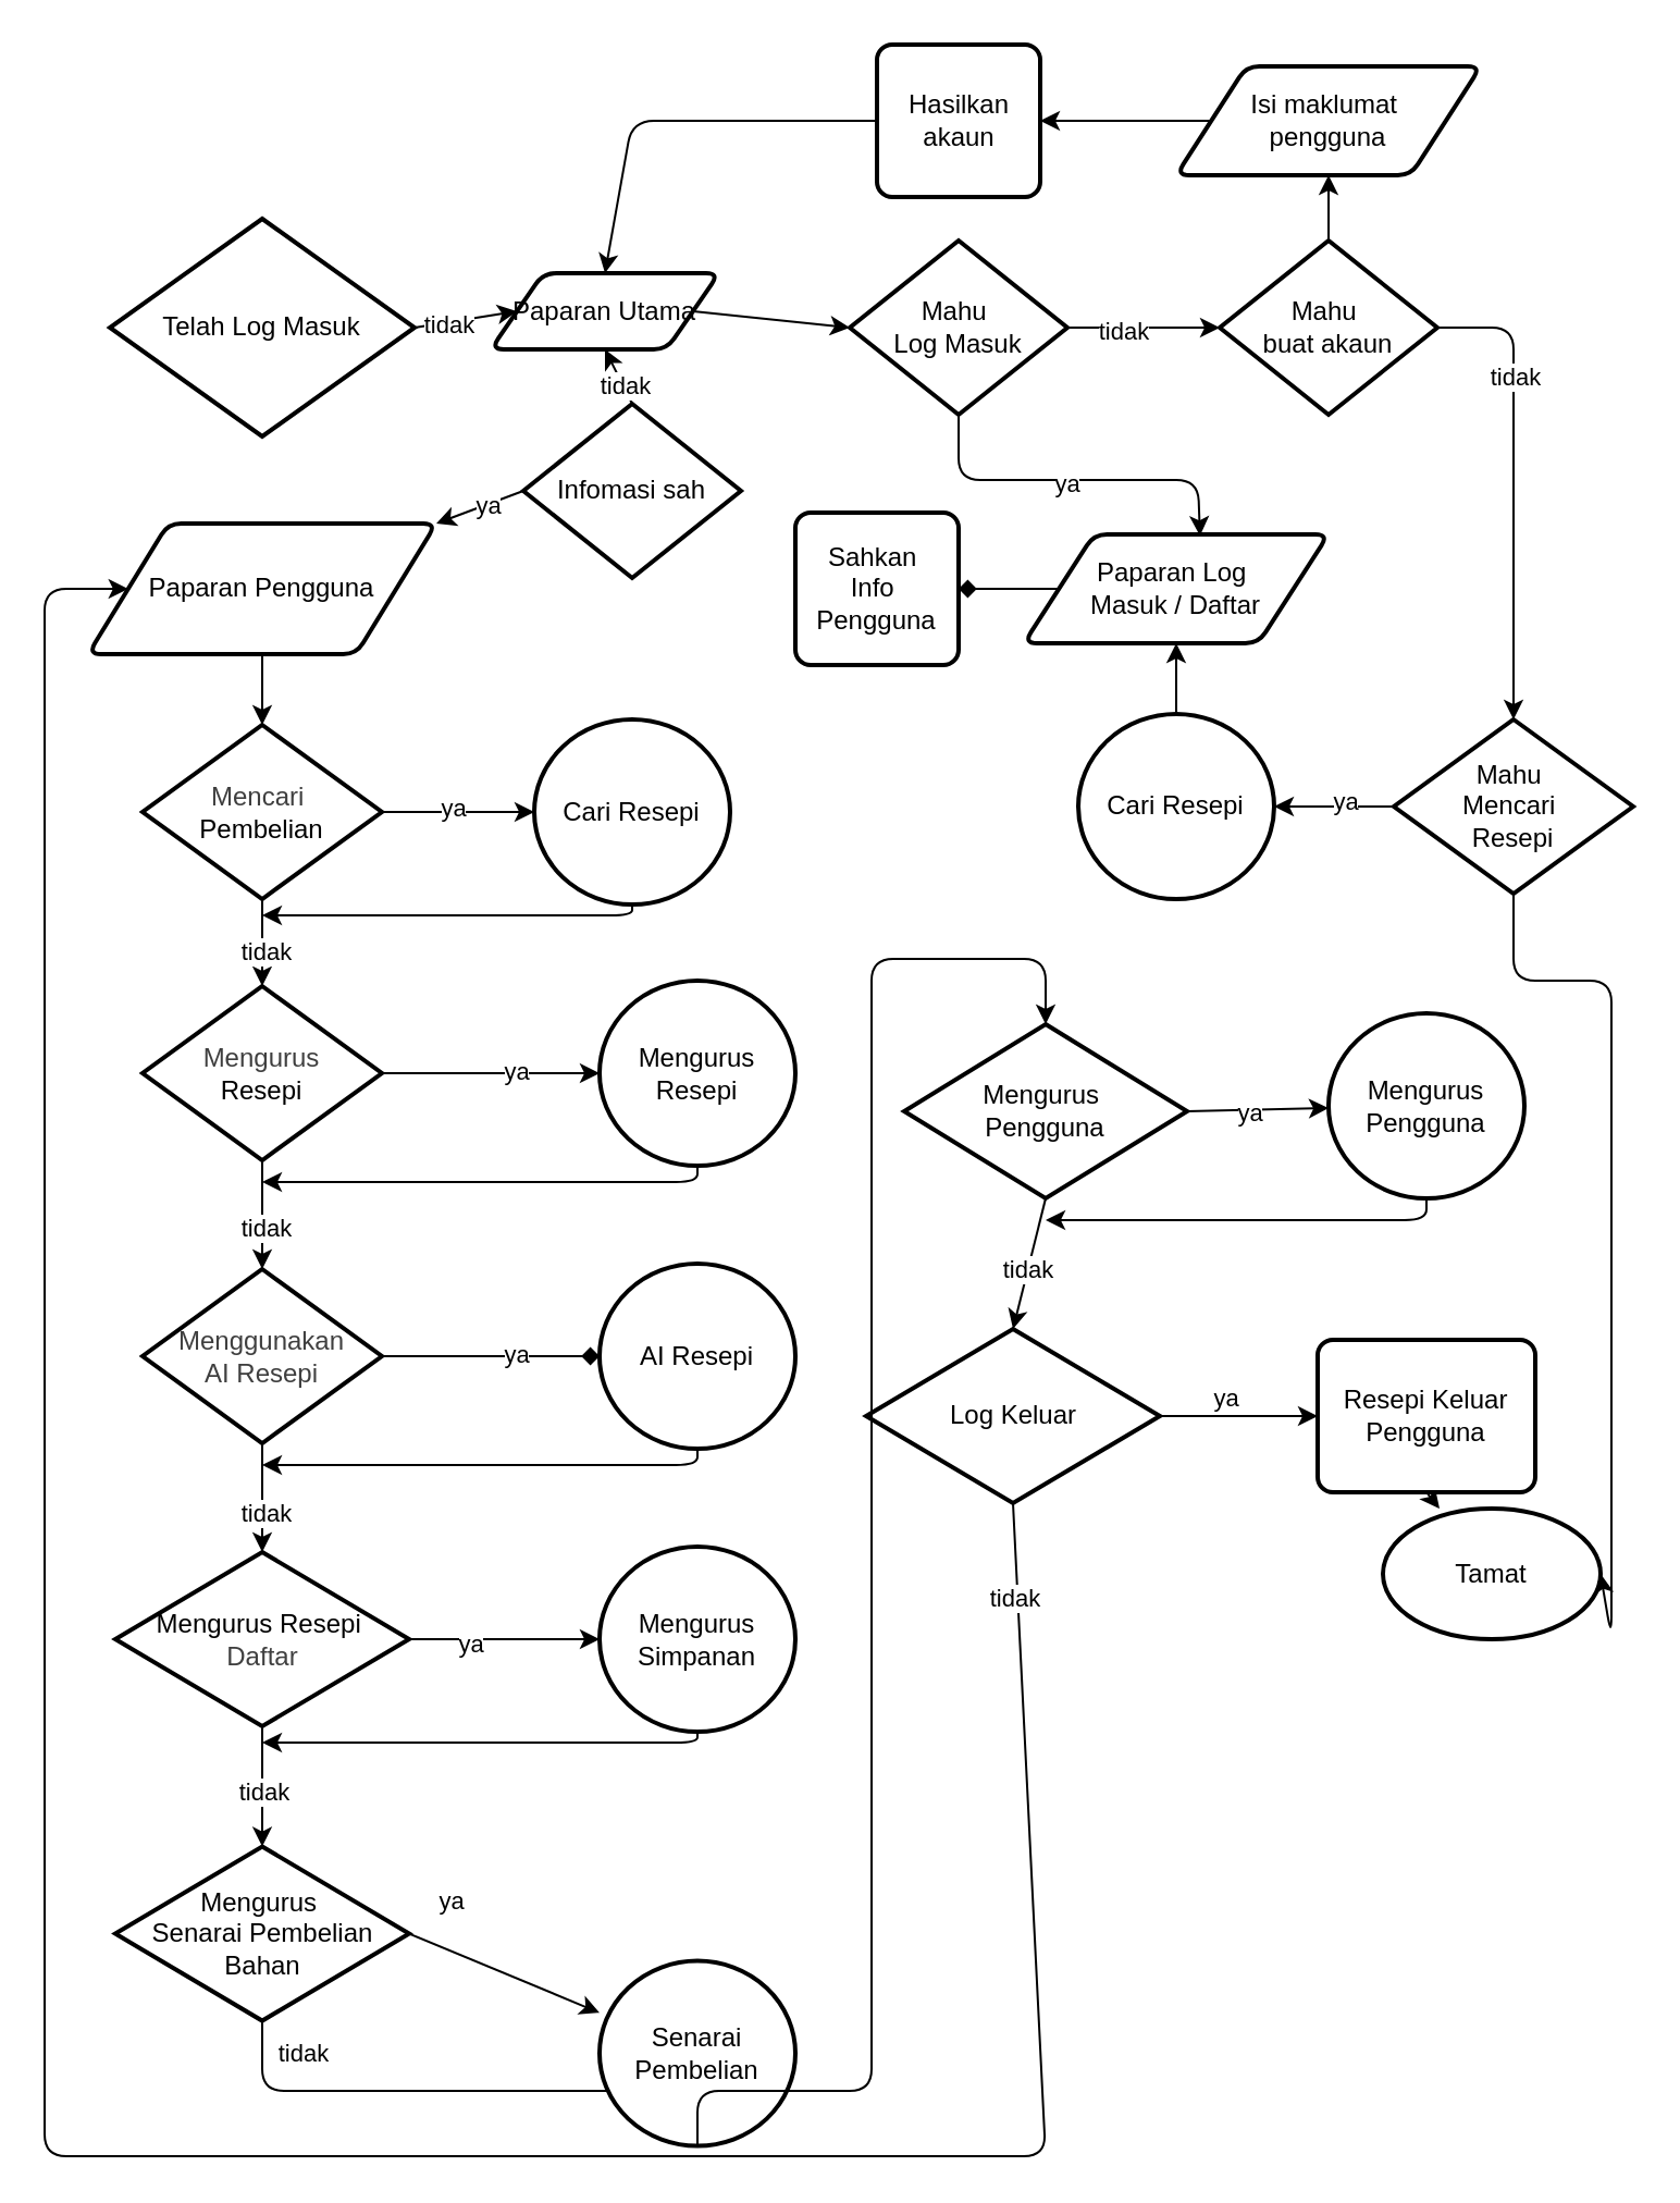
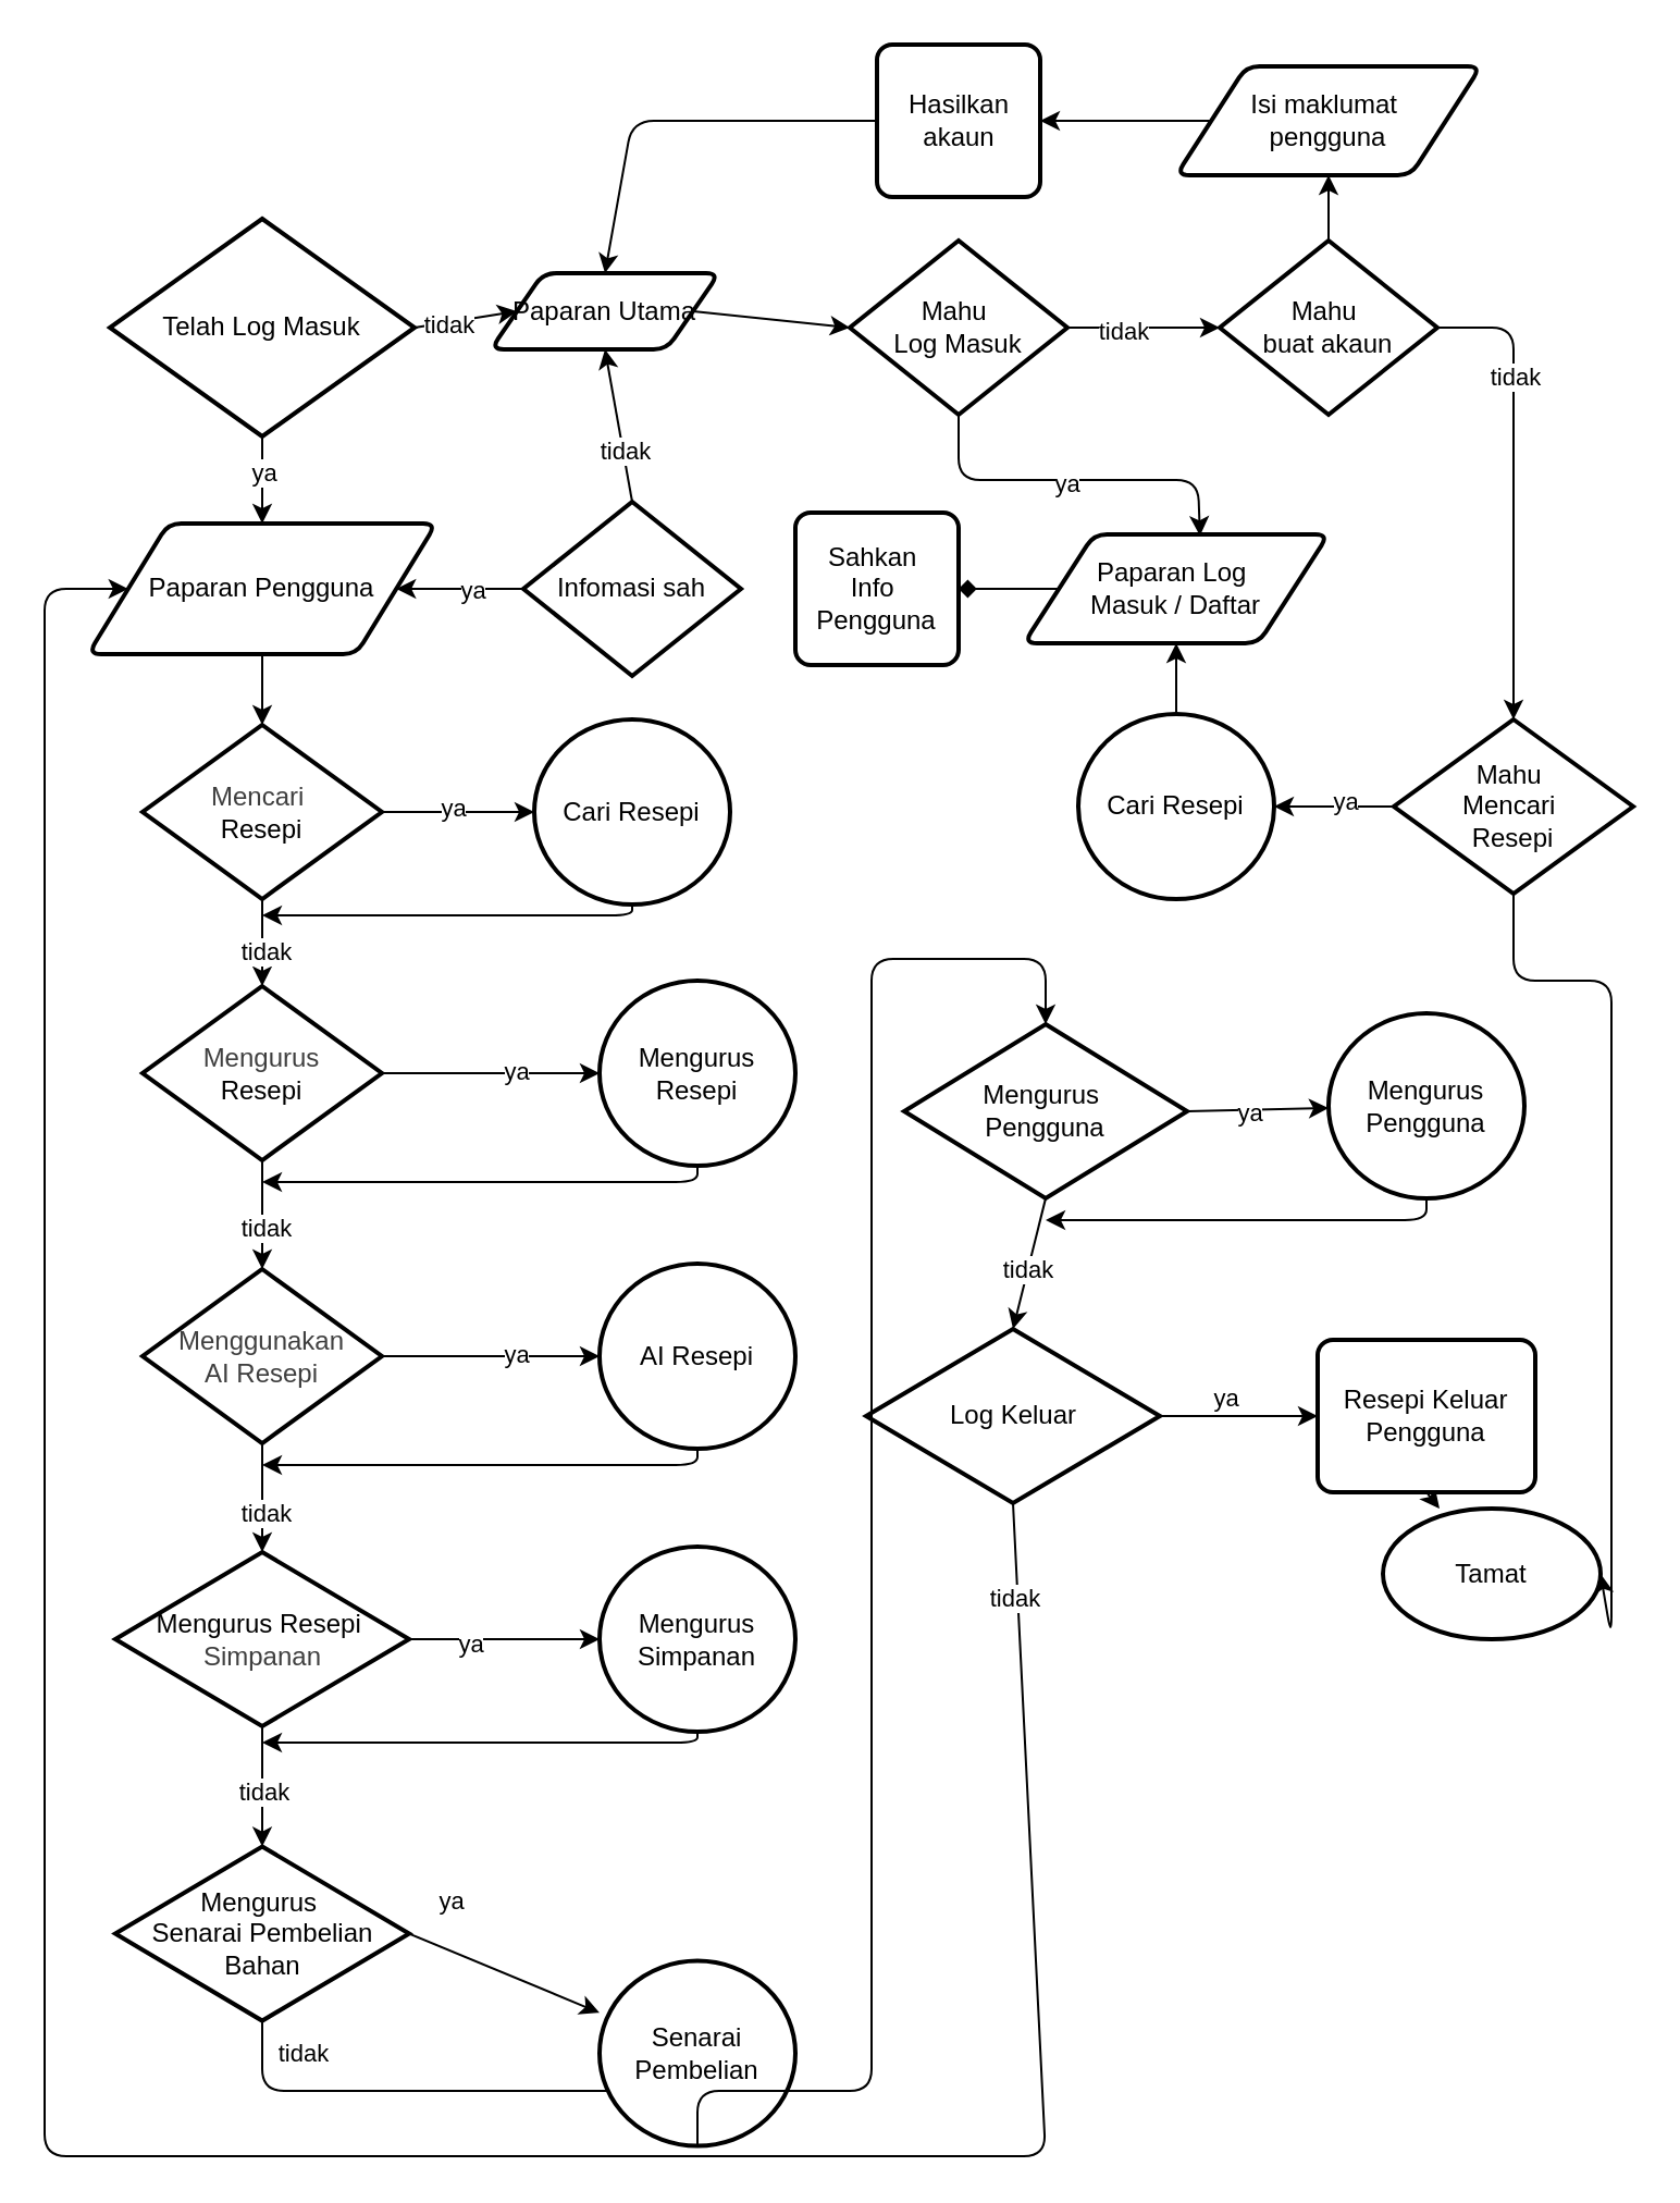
+ <mxCell id="2" style="edgeStyle=none;html=1;exitX=0.5;exitY=1;exitDx=0;exitDy=0;exitPerimeter=0;entryX=0.5;entryY=0;entryDx=0;entryDy=0;" parent="1" source="6" target="7" edge="1"><mxGeometry relative="1" as="geometry" /></mxCell>
+ <mxCell id="3" value="ya" style="edgeLabel;html=1;align=center;verticalAlign=middle;resizable=0;points=[];" parent="2" vertex="1" connectable="0"><mxGeometry x="-0.21" relative="1" as="geometry"><mxPoint as="offset" /></mxGeometry></mxCell>
- <mxCell id="14" value="Infomasi sah" style="strokeWidth=2;html=1;shape=mxgraph.flowchart.decision;whiteSpace=wrap;" parent="1" vertex="1"><mxGeometry x="240" y="185" width="100" height="80" as="geometry" /></mxCell>
+ <mxCell id="14" value="Infomasi sah" style="strokeWidth=2;html=1;shape=mxgraph.flowchart.decision;whiteSpace=wrap;" parent="1" vertex="1"><mxGeometry x="240" y="230" width="100" height="80" as="geometry" /></mxCell>
- <mxCell id="22" value="&lt;span style=&quot;color: rgb(63, 63, 63); background-color: transparent;&quot;&gt;Mencari&amp;nbsp;&lt;/span&gt;&lt;div&gt;Pembelian&lt;/div&gt;" style="strokeWidth=2;html=1;shape=mxgraph.flowchart.decision;whiteSpace=wrap;" parent="1" vertex="1"><mxGeometry x="65" y="332.5" width="110" height="80" as="geometry" /></mxCell>
+ <mxCell id="22" value="&lt;span style=&quot;color: rgb(63, 63, 63); background-color: transparent;&quot;&gt;Mencari&amp;nbsp;&lt;/span&gt;&lt;div&gt;Resepi&lt;/div&gt;" style="strokeWidth=2;html=1;shape=mxgraph.flowchart.decision;whiteSpace=wrap;" parent="1" vertex="1"><mxGeometry x="65" y="332.5" width="110" height="80" as="geometry" /></mxCell>
- <mxCell id="47" style="edgeStyle=none;html=1;exitX=1;exitY=0.5;exitDx=0;exitDy=0;exitPerimeter=0;entryX=0;entryY=0.5;entryDx=0;entryDy=0;entryPerimeter=0;endArrow=diamond;" parent="1" source="36" target="50" edge="1"><mxGeometry relative="1" as="geometry"><mxPoint x="185" y="502.5" as="sourcePoint" /><mxPoint x="285" y="502.5" as="targetPoint" /></mxGeometry></mxCell>
+ <mxCell id="47" style="edgeStyle=none;html=1;exitX=1;exitY=0.5;exitDx=0;exitDy=0;exitPerimeter=0;entryX=0;entryY=0.5;entryDx=0;entryDy=0;entryPerimeter=0;" parent="1" source="36" target="50" edge="1"><mxGeometry relative="1" as="geometry"><mxPoint x="185" y="502.5" as="sourcePoint" /><mxPoint x="285" y="502.5" as="targetPoint" /></mxGeometry></mxCell>
- <mxCell id="39" value="&lt;div&gt;&lt;span style=&quot;color: rgb(0, 0, 0);&quot;&gt;Mengurus&amp;nbsp;&lt;/span&gt;&lt;span style=&quot;background-color: transparent;&quot;&gt;Resepi&amp;nbsp;&lt;/span&gt;&lt;div style=&quot;color: rgb(63, 63, 63); scrollbar-color: rgb(226, 226, 226) rgb(251, 251, 251);&quot;&gt;&lt;span style=&quot;background-color: transparent;&quot;&gt;Daftar&lt;/span&gt;&lt;/div&gt;&lt;/div&gt;" style="strokeWidth=2;html=1;shape=mxgraph.flowchart.decision;whiteSpace=wrap;" parent="1" vertex="1"><mxGeometry x="52.5" y="712.5" width="135" height="80" as="geometry" /></mxCell>
+ <mxCell id="39" value="&lt;div&gt;&lt;span style=&quot;color: rgb(0, 0, 0);&quot;&gt;Mengurus&amp;nbsp;&lt;/span&gt;&lt;span style=&quot;background-color: transparent;&quot;&gt;Resepi&amp;nbsp;&lt;/span&gt;&lt;div style=&quot;color: rgb(63, 63, 63); scrollbar-color: rgb(226, 226, 226) rgb(251, 251, 251);&quot;&gt;&lt;span style=&quot;background-color: transparent;&quot;&gt;Simpanan&lt;/span&gt;&lt;/div&gt;&lt;/div&gt;" style="strokeWidth=2;html=1;shape=mxgraph.flowchart.decision;whiteSpace=wrap;" parent="1" vertex="1"><mxGeometry x="52.5" y="712.5" width="135" height="80" as="geometry" /></mxCell>
